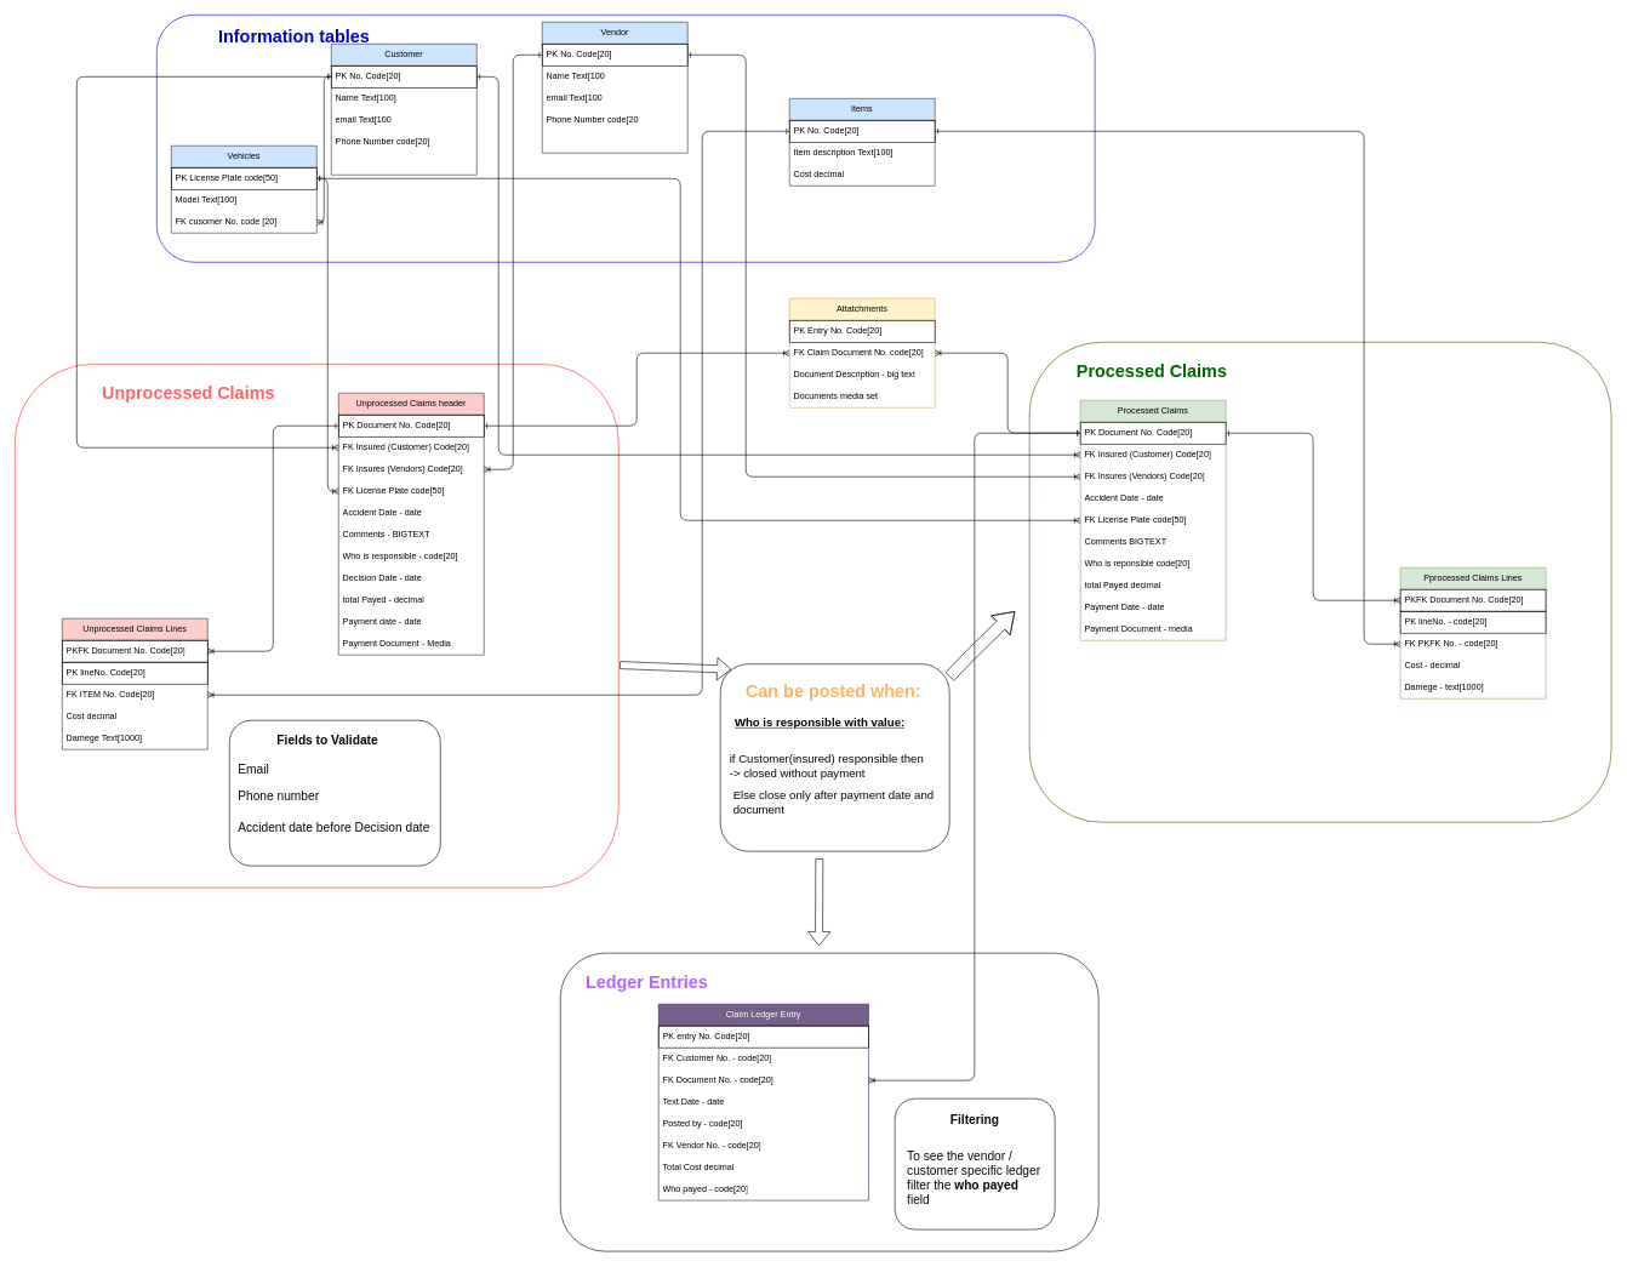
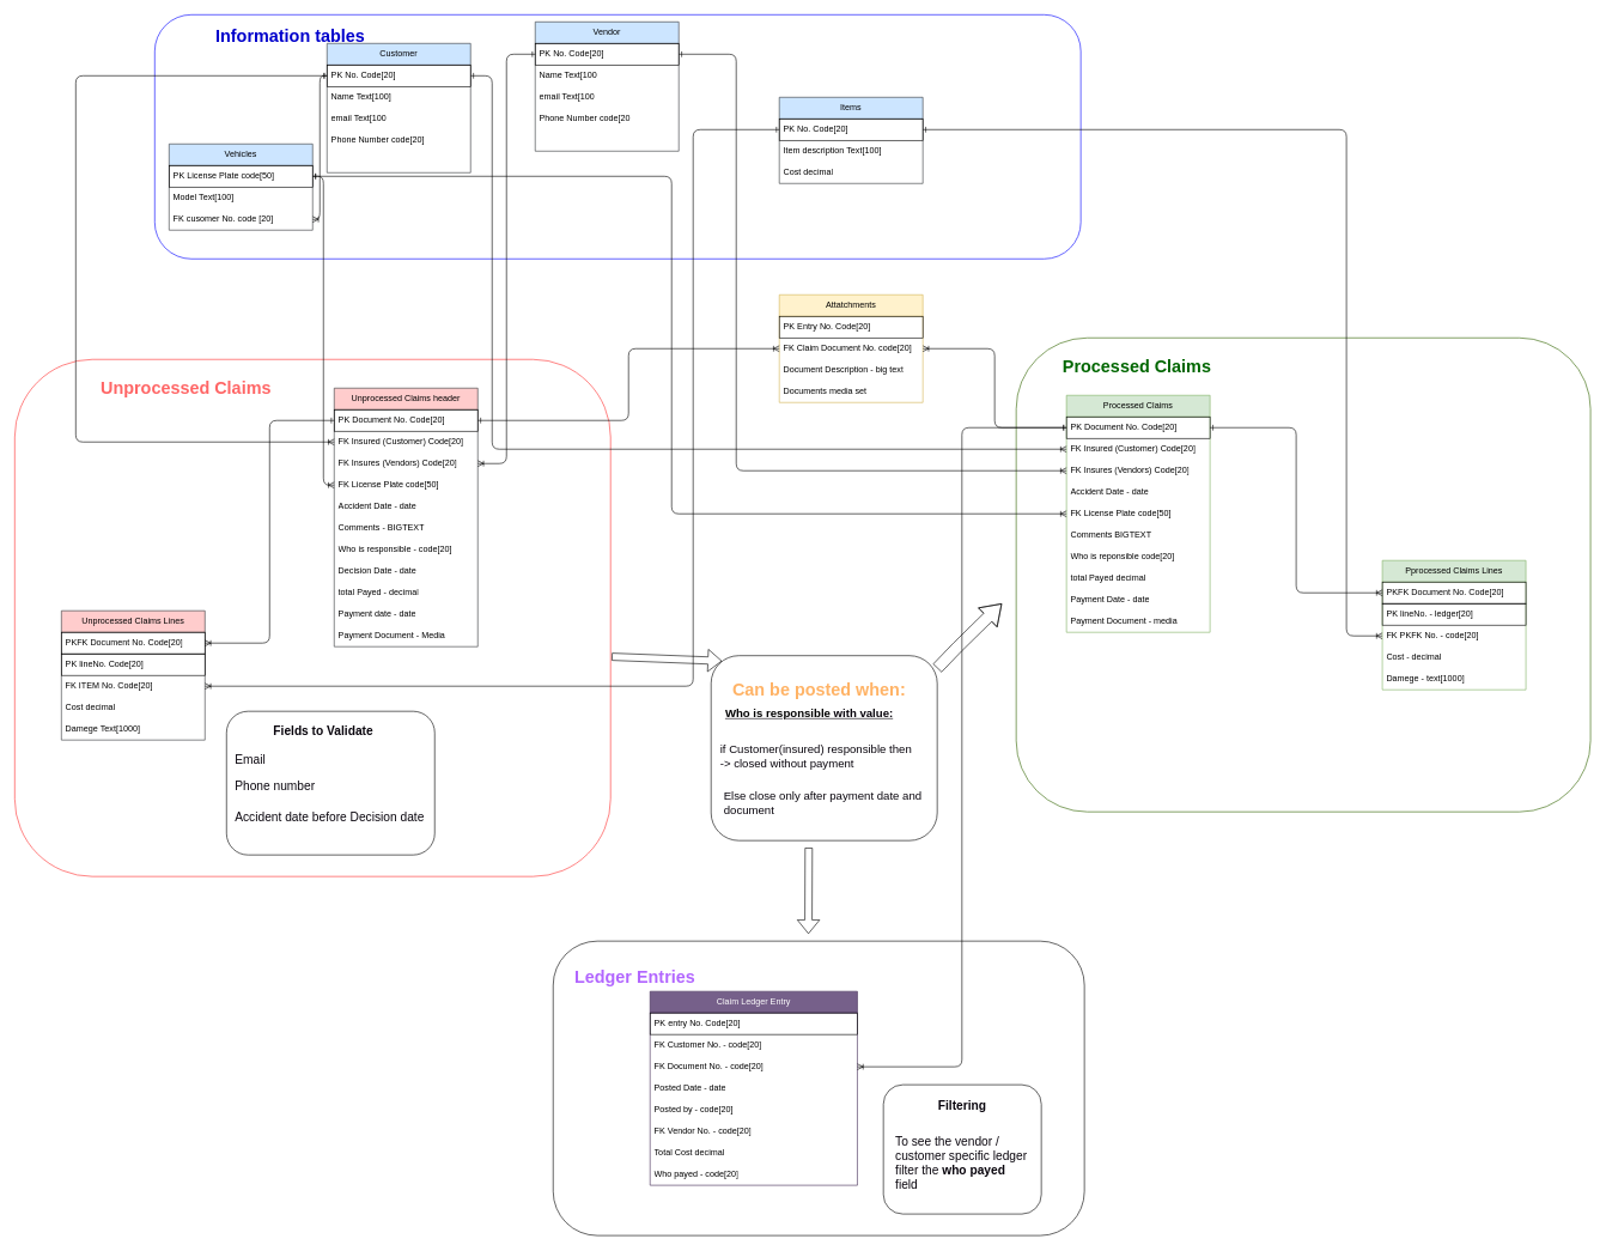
- <mxCell id="61" value="PK lineNo. - code[20]" style="text;strokeColor=default;fillColor=none;align=left;verticalAlign=middle;spacingLeft=4;spacingRight=4;overflow=hidden;points=[[0,0.5],[1,0.5]];portConstraint=eastwest;rotatable=0;whiteSpace=wrap;html=1;" parent="59" vertex="1"><mxGeometry y="60" width="200" height="30" as="geometry" /></mxCell>
+ <mxCell id="61" value="PK lineNo. - ledger[20]" style="text;strokeColor=default;fillColor=none;align=left;verticalAlign=middle;spacingLeft=4;spacingRight=4;overflow=hidden;points=[[0,0.5],[1,0.5]];portConstraint=eastwest;rotatable=0;whiteSpace=wrap;html=1;" parent="59" vertex="1"><mxGeometry y="60" width="200" height="30" as="geometry" /></mxCell>
- <mxCell id="72" value="&lt;h1&gt;&lt;font color=&quot;#ffb366&quot;&gt;Can be posted when:&lt;/font&gt;&lt;/h1&gt;" style="text;html=1;strokeColor=none;fillColor=none;spacing=5;spacingTop=-20;whiteSpace=wrap;overflow=hidden;rounded=0;fontColor=#B266FF;" parent="1" vertex="1"><mxGeometry x="1020" y="930" width="260" height="40" as="geometry" /></mxCell>
+ <mxCell id="72" value="&lt;h1&gt;&lt;font color=&quot;#ffb366&quot;&gt;Can be posted when:&lt;/font&gt;&lt;/h1&gt;" style="text;html=1;strokeColor=none;fillColor=none;spacing=5;spacingTop=-20;whiteSpace=wrap;overflow=hidden;rounded=0;fontColor=#B266FF;" parent="1" vertex="1"><mxGeometry x="1015" y="940" width="260" height="40" as="geometry" /></mxCell>
- <mxCell id="90" value="Else close only after payment date and document" style="text;html=1;strokeColor=none;fillColor=none;align=left;verticalAlign=middle;whiteSpace=wrap;rounded=0;fontSize=16;fontColor=#09050D;" parent="1" vertex="1"><mxGeometry x="1006.25" y="1080" width="277.5" height="45" as="geometry" /></mxCell>
+ <mxCell id="90" value="Else close only after payment date and document" style="text;html=1;strokeColor=none;fillColor=none;align=left;verticalAlign=middle;whiteSpace=wrap;rounded=0;fontSize=16;fontColor=#09050D;" parent="1" vertex="1"><mxGeometry x="1006.25" y="1095" width="277.5" height="45" as="geometry" /></mxCell>
- <mxCell id="47" value="&lt;h1&gt;&lt;font color=&quot;#b266ff&quot;&gt;Ledger Entries&lt;/font&gt;&lt;/h1&gt;" style="text;html=1;strokeColor=none;fillColor=none;spacing=5;spacingTop=-20;whiteSpace=wrap;overflow=hidden;rounded=0;" parent="1" vertex="1"><mxGeometry x="800" y="1330" width="350" height="40" as="geometry" /></mxCell>
+ <mxCell id="47" value="&lt;h1&gt;&lt;font color=&quot;#b266ff&quot;&gt;Ledger Entries&lt;/font&gt;&lt;/h1&gt;" style="text;html=1;strokeColor=none;fillColor=none;spacing=5;spacingTop=-20;whiteSpace=wrap;overflow=hidden;rounded=0;" parent="1" vertex="1"><mxGeometry x="795" y="1340" width="350" height="40" as="geometry" /></mxCell>
- <mxCell id="79" value="Text Date - date" style="text;strokeColor=none;fillColor=none;align=left;verticalAlign=middle;spacingLeft=4;spacingRight=4;overflow=hidden;points=[[0,0.5],[1,0.5]];portConstraint=eastwest;rotatable=0;whiteSpace=wrap;html=1;" parent="75" vertex="1"><mxGeometry y="120" width="288.75" height="30" as="geometry" /></mxCell>
+ <mxCell id="79" value="Posted Date - date" style="text;strokeColor=none;fillColor=none;align=left;verticalAlign=middle;spacingLeft=4;spacingRight=4;overflow=hidden;points=[[0,0.5],[1,0.5]];portConstraint=eastwest;rotatable=0;whiteSpace=wrap;html=1;" parent="75" vertex="1"><mxGeometry y="120" width="288.75" height="30" as="geometry" /></mxCell>
